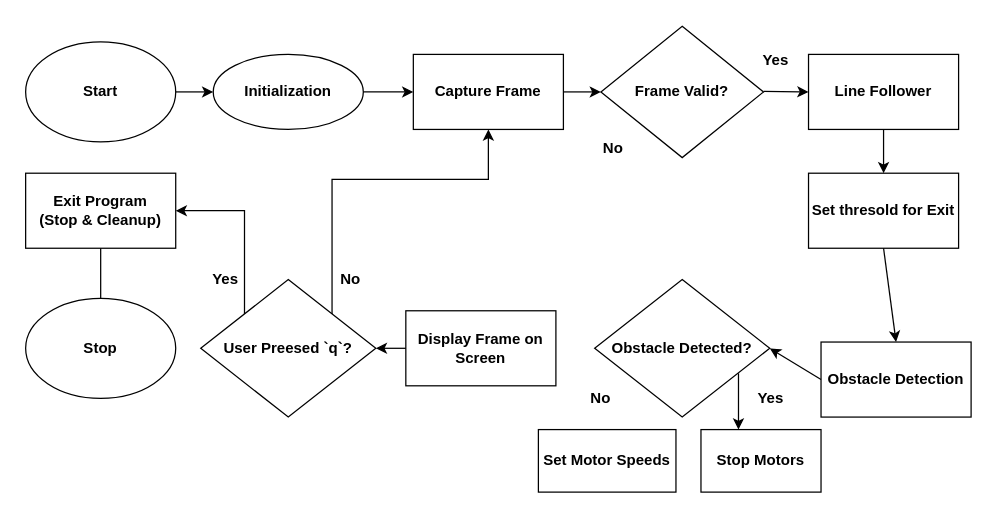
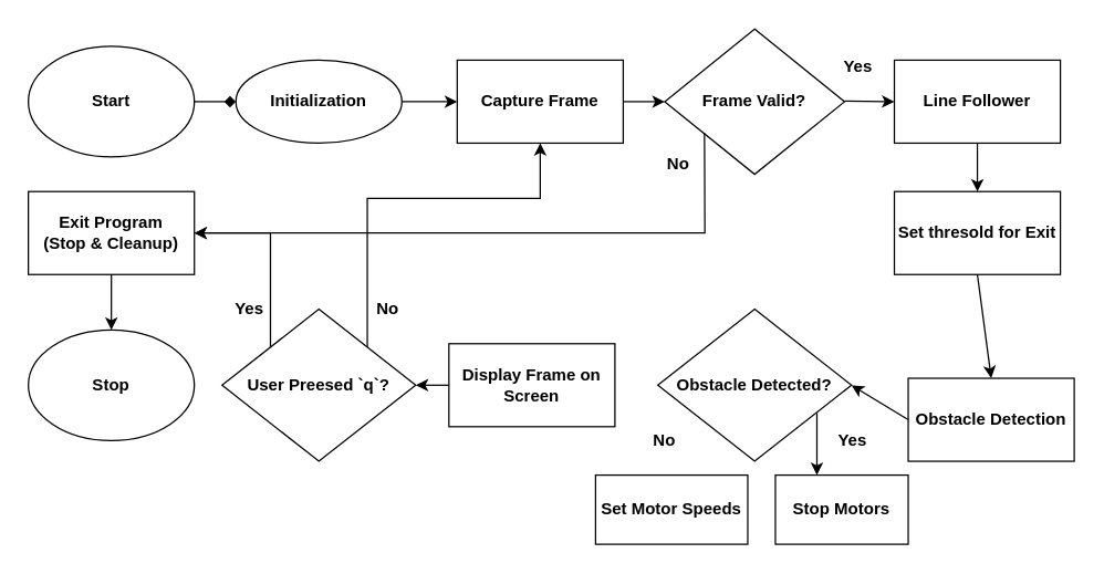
- <mxCell id="18" value="" style="endArrow=classic;html=1;rounded=0;exitX=1;exitY=0.5;exitDx=0;exitDy=0;entryX=0;entryY=0.5;entryDx=0;entryDy=0;" edge="1" parent="1" source="2" target="3"><mxGeometry width="50" height="50" relative="1" as="geometry"><mxPoint x="150" y="223" as="sourcePoint" /><mxPoint x="410" y="273" as="targetPoint" /></mxGeometry></mxCell>
+ <mxCell id="18" value="" style="endArrow=diamond;html=1;rounded=0;exitX=1;exitY=0.5;exitDx=0;exitDy=0;entryX=0;entryY=0.5;entryDx=0;entryDy=0;" edge="1" parent="1" source="2" target="3"><mxGeometry width="50" height="50" relative="1" as="geometry"><mxPoint x="150" y="223" as="sourcePoint" /><mxPoint x="410" y="273" as="targetPoint" /></mxGeometry></mxCell>
+ <mxCell id="28" value="" style="endArrow=classic;html=1;rounded=0;exitX=0.221;exitY=0.715;exitDx=0;exitDy=0;entryX=1;entryY=0.5;entryDx=0;entryDy=0;exitPerimeter=0;" edge="1" parent="1" source="5" target="17"><mxGeometry width="50" height="50" relative="1" as="geometry"><mxPoint x="400" y="193" as="sourcePoint" /><mxPoint x="450" y="143" as="targetPoint" /><Array as="points"><mxPoint x="509" y="168" /></Array></mxGeometry></mxCell>
- <mxCell id="26" value="" style="endArrow=none;html=1;rounded=0;exitX=0.5;exitY=1;exitDx=0;exitDy=0;entryX=0.5;entryY=0;entryDx=0;entryDy=0;" edge="1" parent="1" source="17" target="14"><mxGeometry width="50" height="50" relative="1" as="geometry"><mxPoint x="334" y="288" as="sourcePoint" /><mxPoint x="150" y="263" as="targetPoint" /></mxGeometry></mxCell>
+ <mxCell id="26" value="" style="endArrow=classic;html=1;rounded=0;exitX=0.5;exitY=1;exitDx=0;exitDy=0;entryX=0.5;entryY=0;entryDx=0;entryDy=0;" edge="1" parent="1" source="17" target="14"><mxGeometry width="50" height="50" relative="1" as="geometry"><mxPoint x="334" y="288" as="sourcePoint" /><mxPoint x="150" y="263" as="targetPoint" /></mxGeometry></mxCell>
